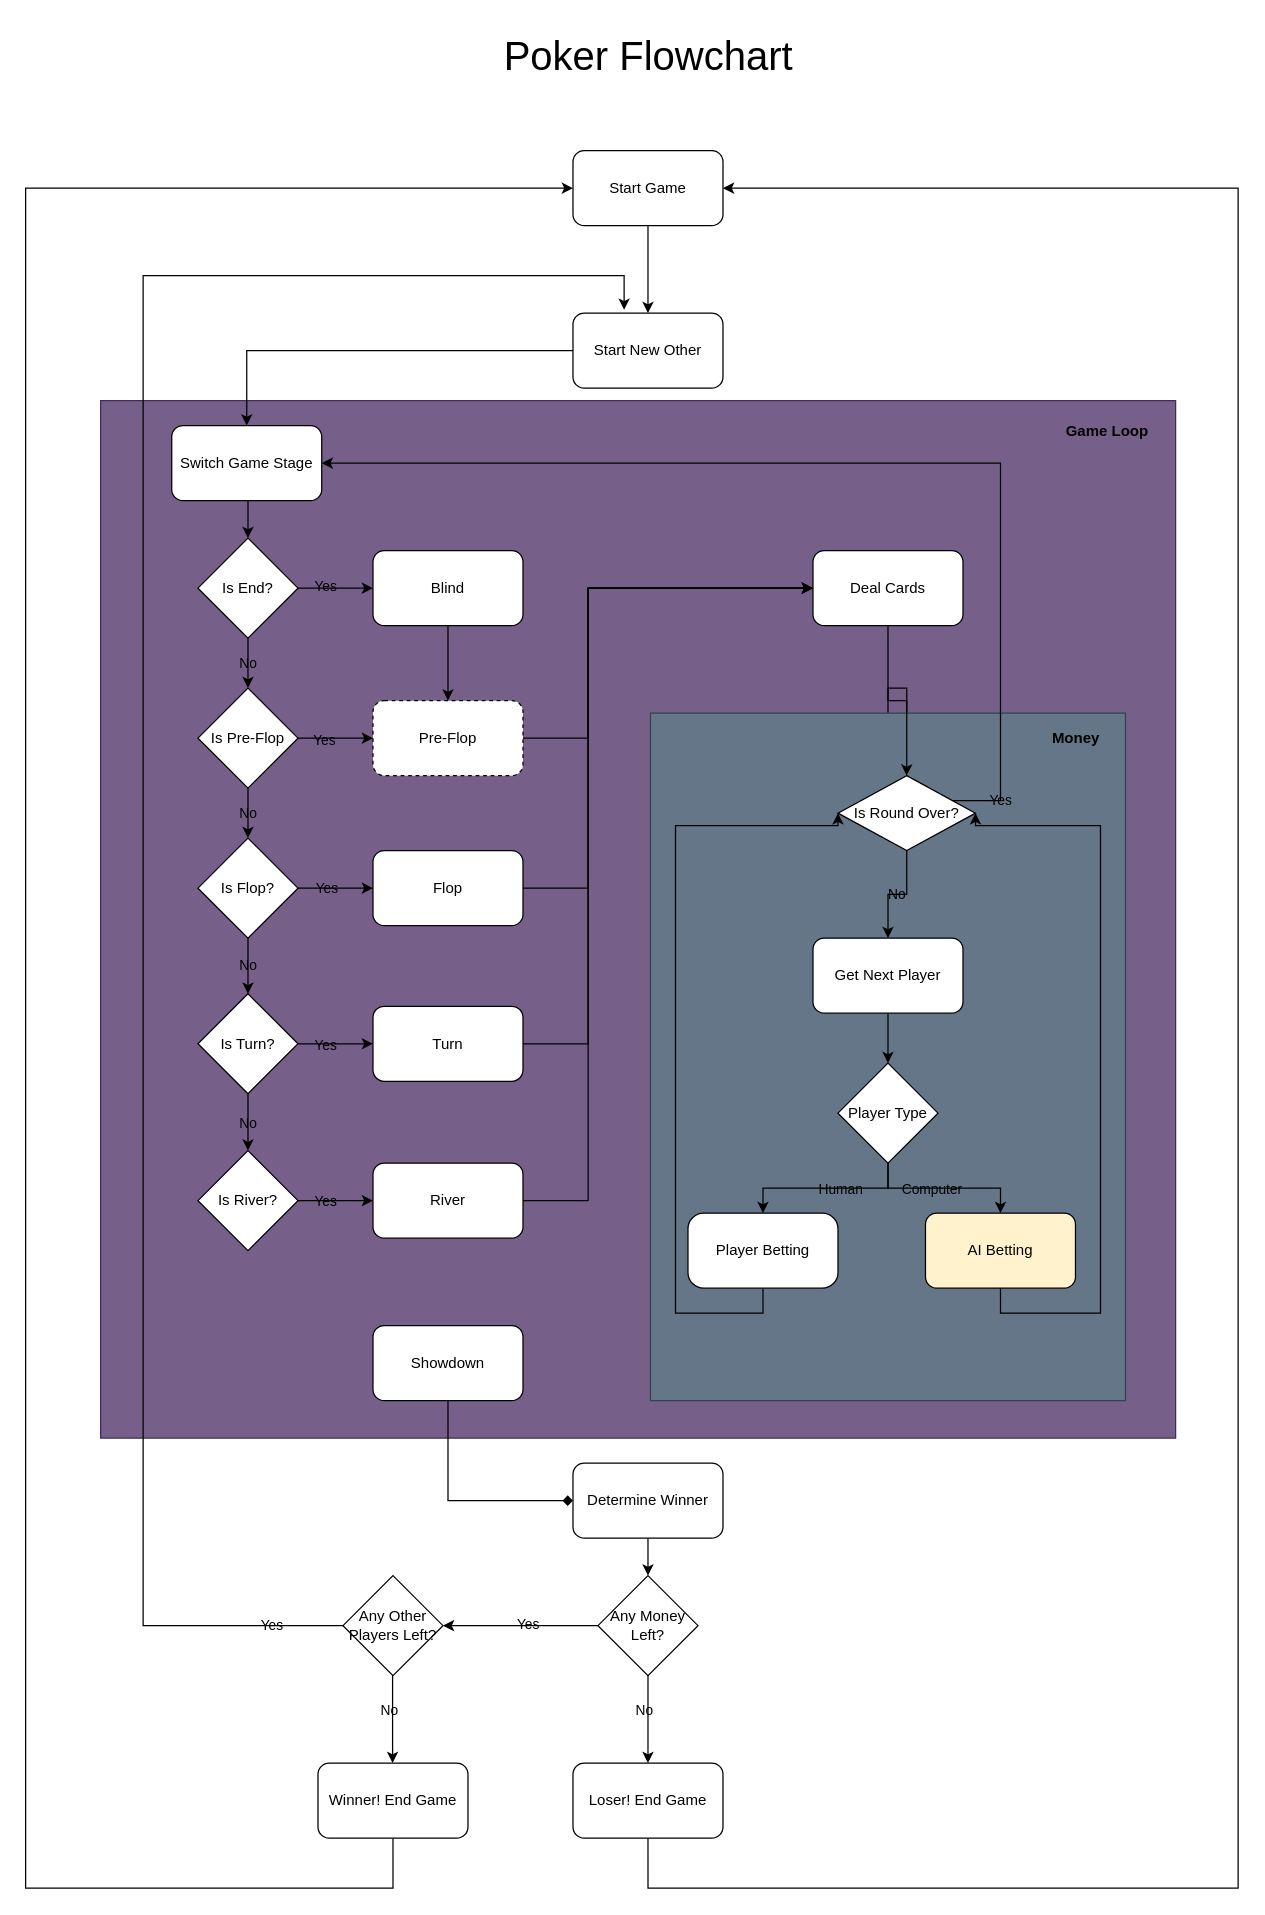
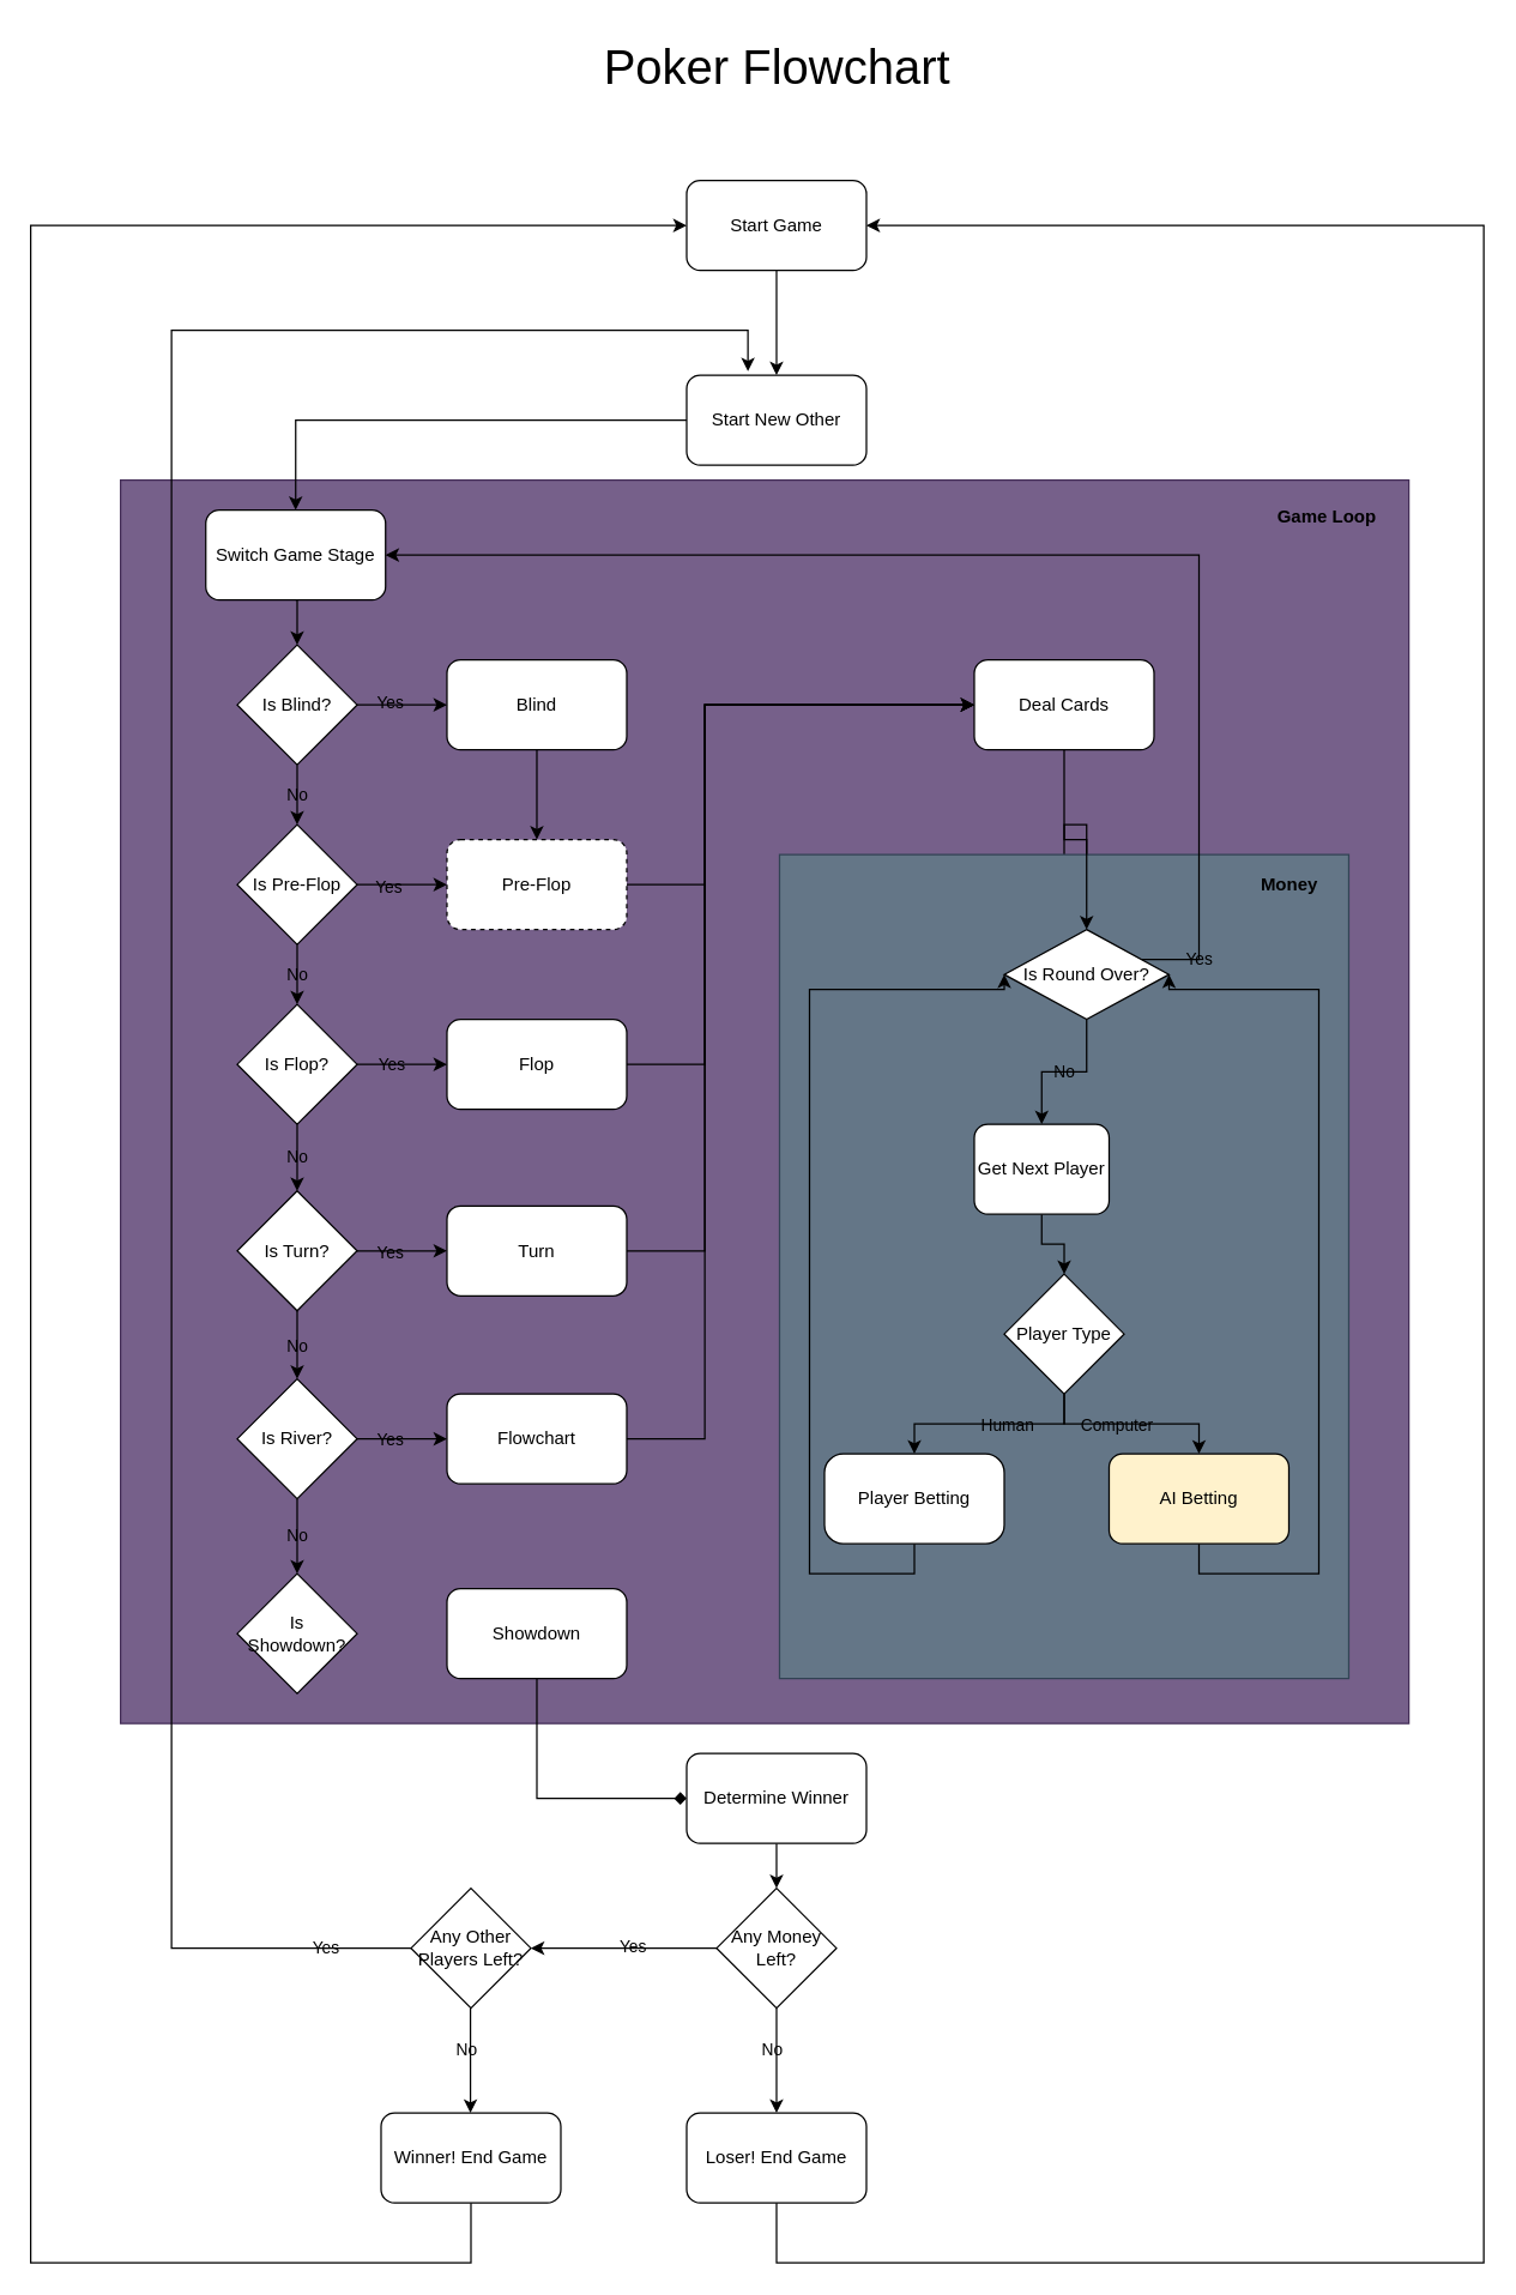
- <mxCell id="37" value="Is End?" style="rhombus;whiteSpace=wrap;html=1;labelBackgroundColor=none;" vertex="1" parent="1"><mxGeometry x="157.89" y="430" width="80" height="80" as="geometry" /></mxCell>
+ <mxCell id="37" value="Is Blind?" style="rhombus;whiteSpace=wrap;html=1;labelBackgroundColor=none;" vertex="1" parent="1"><mxGeometry x="157.89" y="430" width="80" height="80" as="geometry" /></mxCell>
- <mxCell id="20" value="Get Next Player" style="rounded=1;whiteSpace=wrap;html=1;labelBackgroundColor=none;" vertex="1" parent="1"><mxGeometry x="649.89" y="750" width="120" height="60" as="geometry" /></mxCell>
+ <mxCell id="20" value="Get Next Player" style="rounded=1;whiteSpace=wrap;html=1;labelBackgroundColor=none;" vertex="1" parent="1"><mxGeometry x="649.89" y="750" width="90" height="60" as="geometry" /></mxCell>
- <mxCell id="16" value="River" style="rounded=1;whiteSpace=wrap;html=1;labelBackgroundColor=none;" vertex="1" parent="1"><mxGeometry x="297.89" y="930" width="120" height="60" as="geometry" /></mxCell>
+ <mxCell id="16" value="Flowchart" style="rounded=1;whiteSpace=wrap;html=1;labelBackgroundColor=none;" vertex="1" parent="1"><mxGeometry x="297.89" y="930" width="120" height="60" as="geometry" /></mxCell>
+ <mxCell id="54" value="No" style="edgeStyle=orthogonalEdgeStyle;rounded=0;orthogonalLoop=1;jettySize=auto;html=1;exitX=0.5;exitY=1;exitDx=0;exitDy=0;entryX=0.5;entryY=0;entryDx=0;entryDy=0;labelBackgroundColor=none;fontColor=default;" edge="1" parent="1" source="55" target="56"><mxGeometry relative="1" as="geometry" /></mxCell>
+ <mxCell id="56" value="Is Showdown?" style="rhombus;whiteSpace=wrap;html=1;labelBackgroundColor=none;" vertex="1" parent="1"><mxGeometry x="157.89" y="1050" width="80" height="80" as="geometry" /></mxCell>
